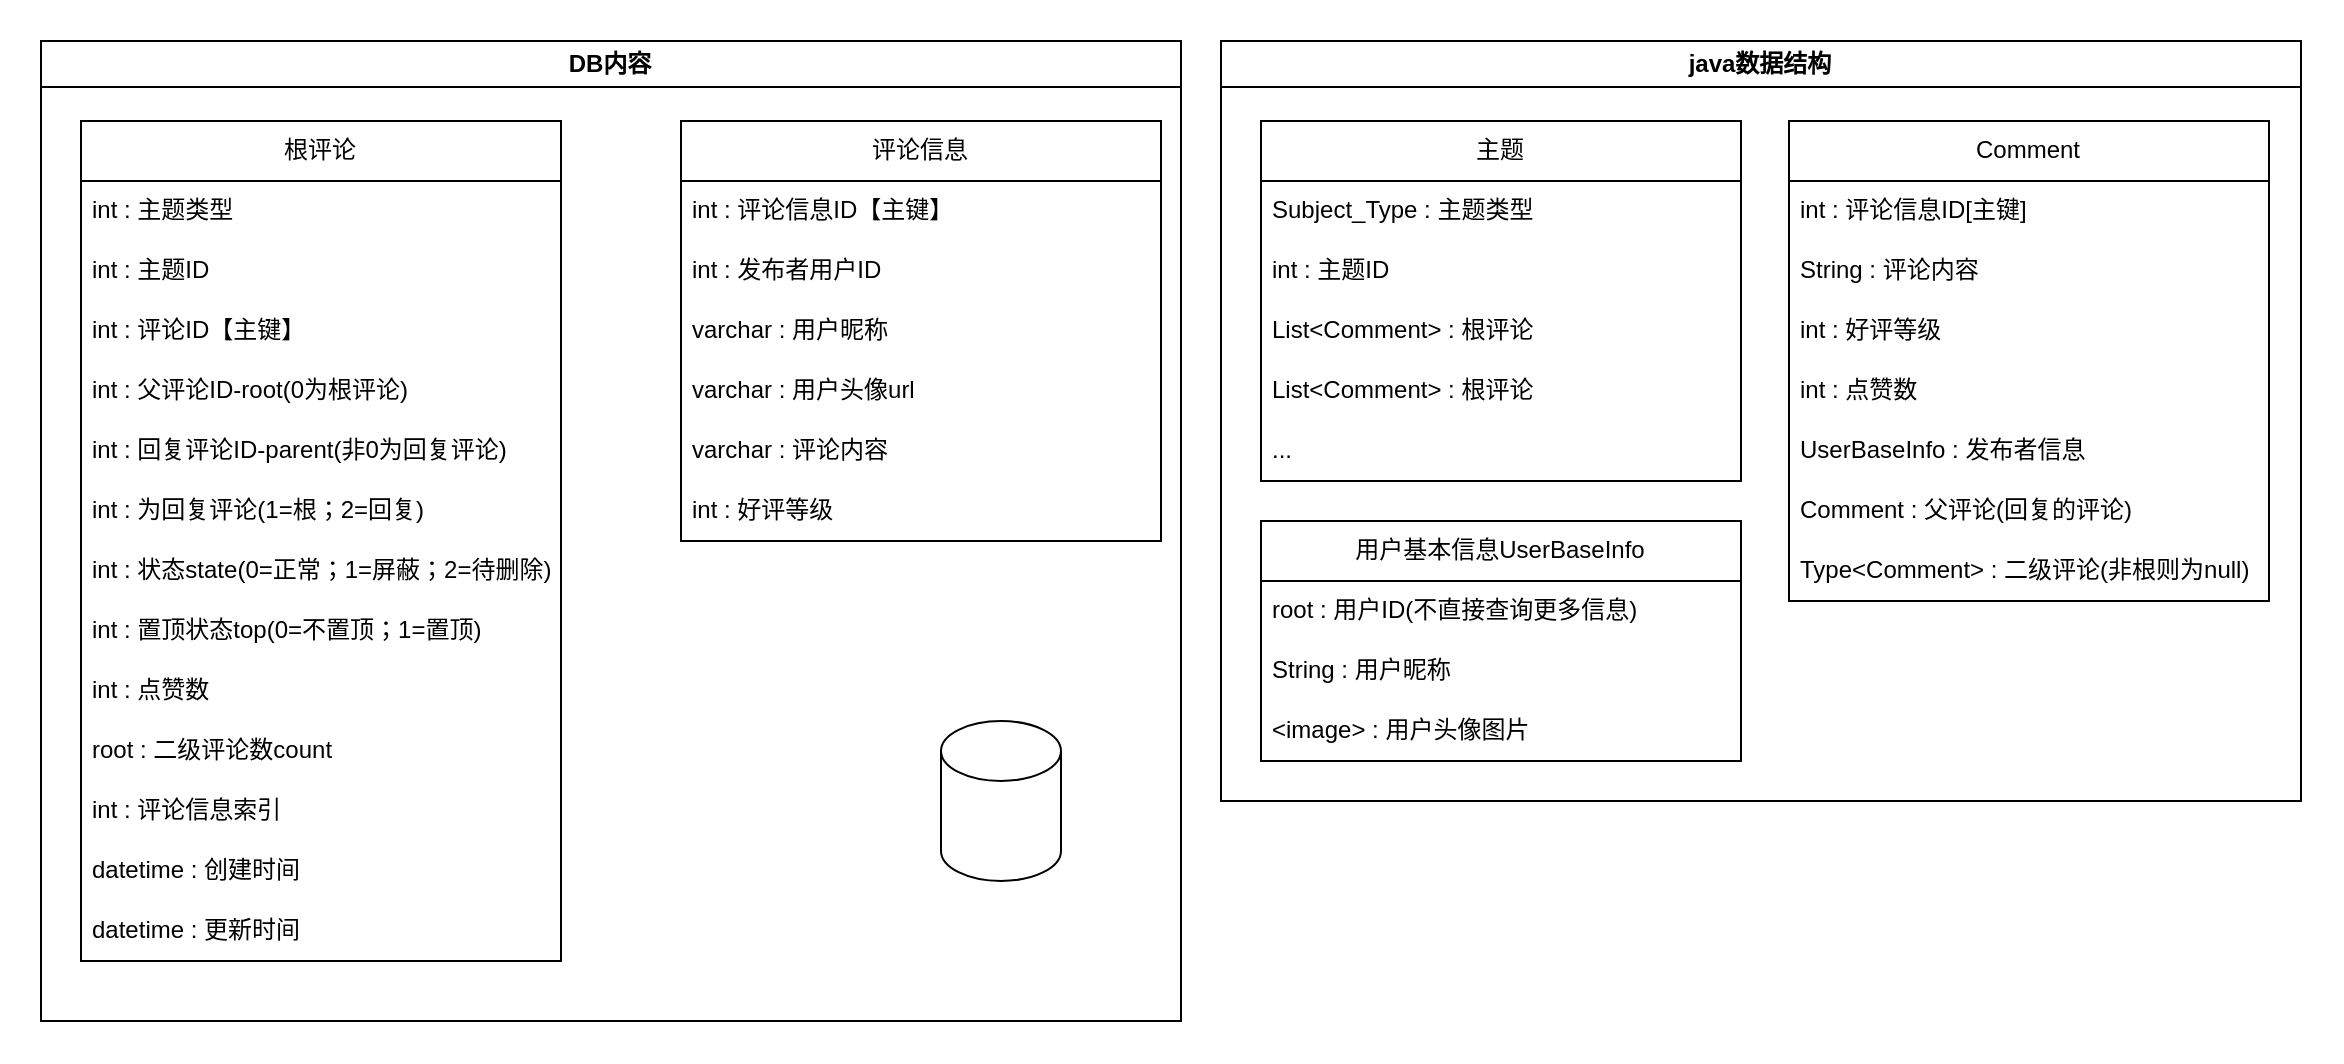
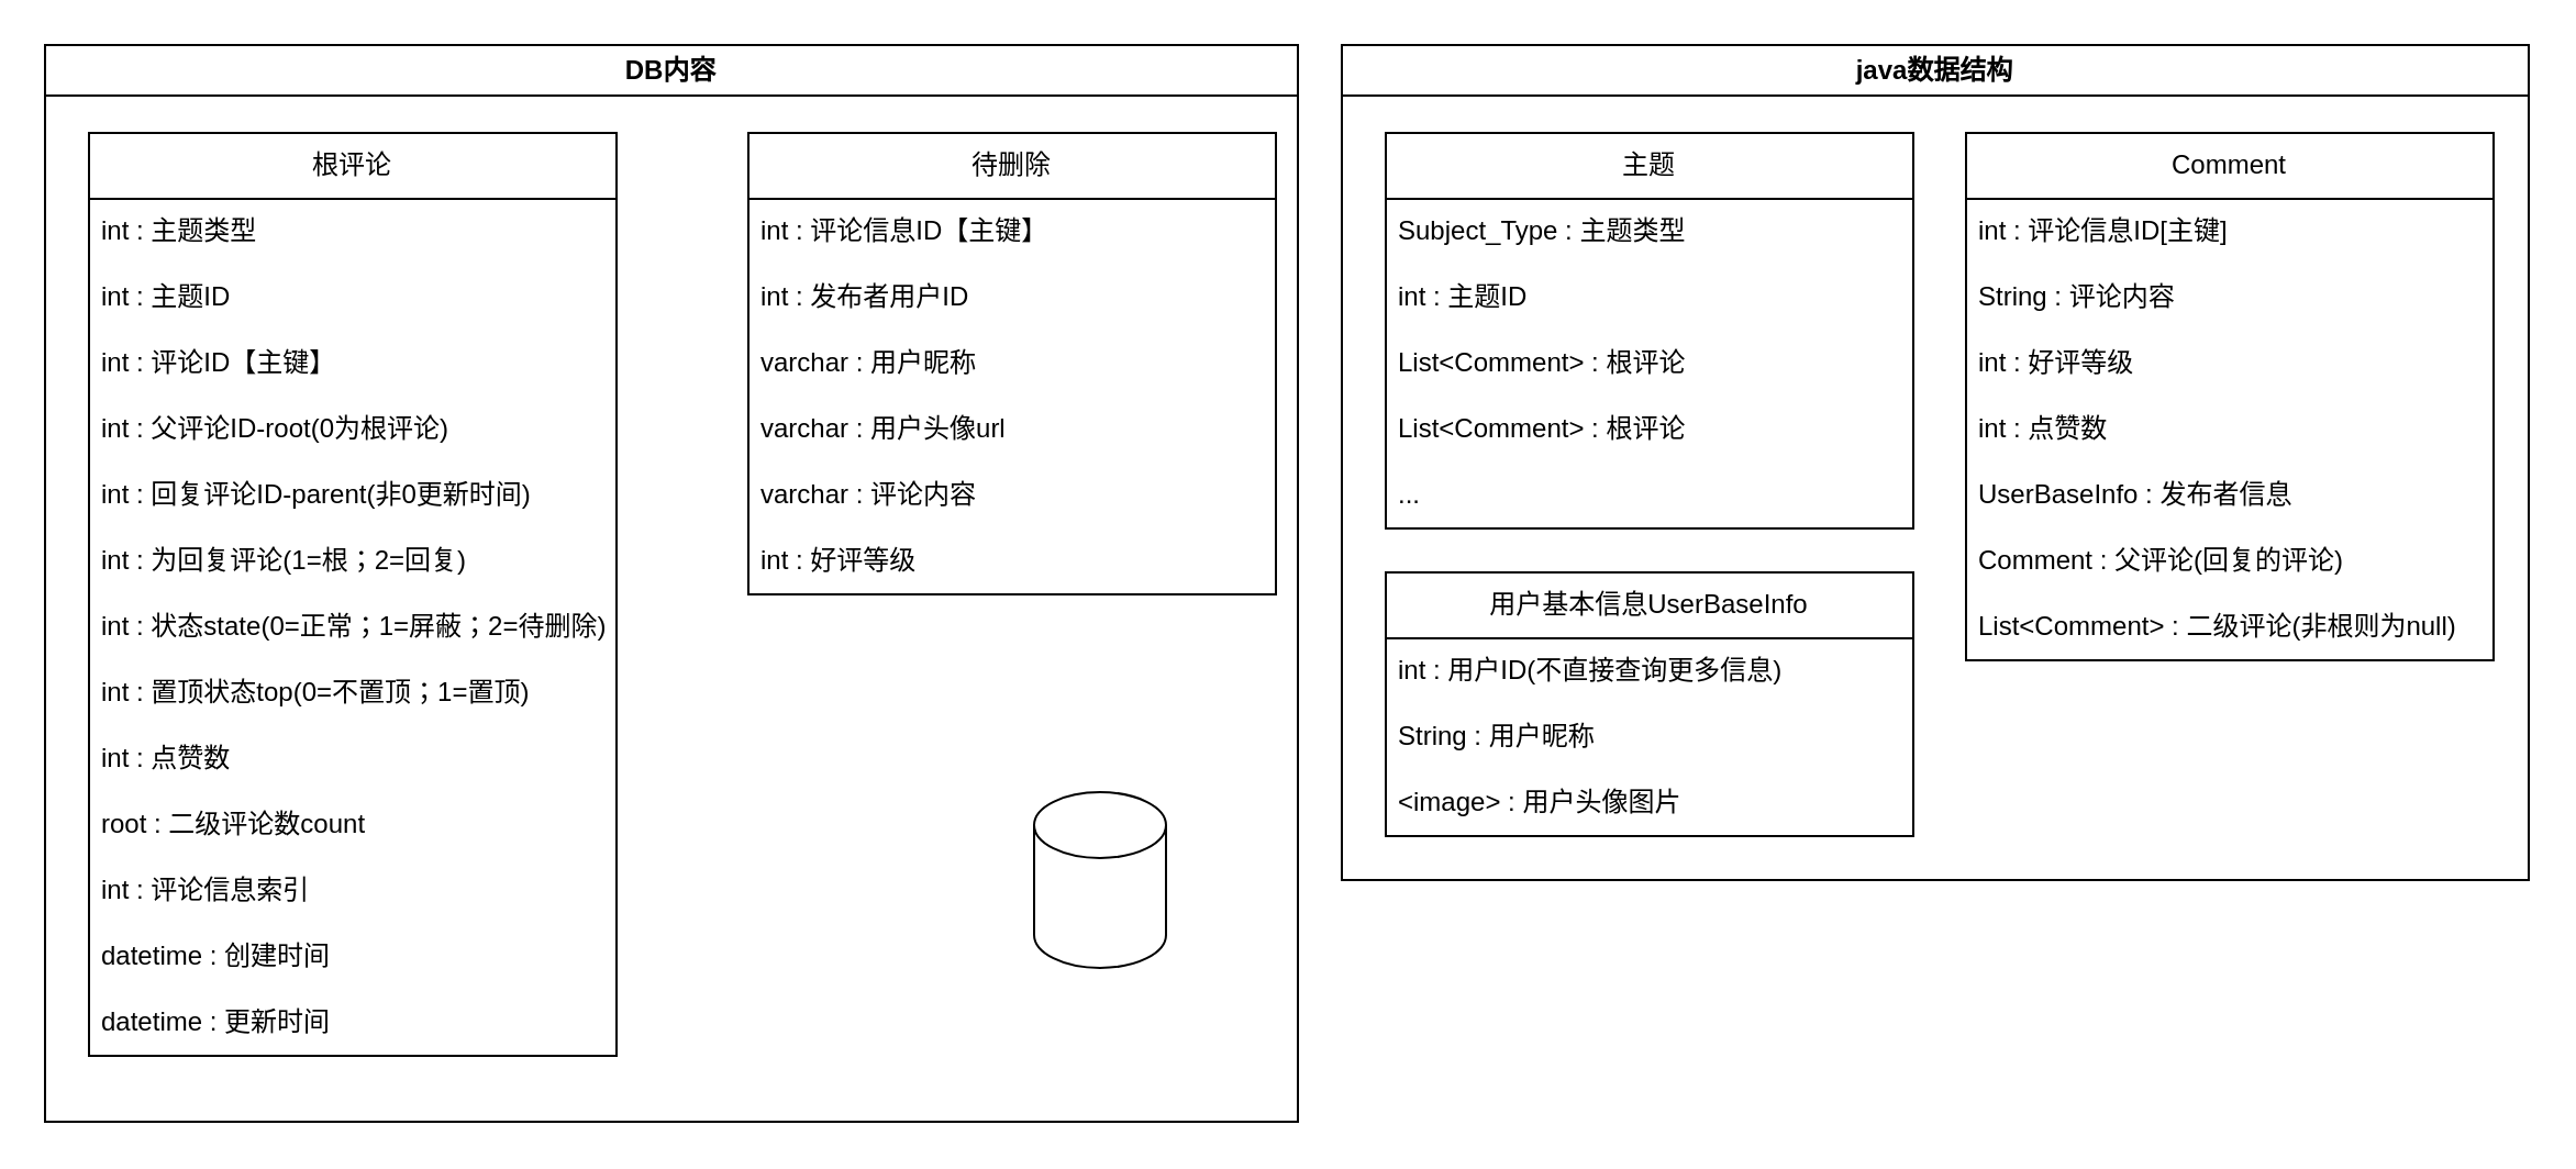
- <mxCell id="17" value="评论信息" style="swimlane;fontStyle=0;childLayout=stackLayout;horizontal=1;startSize=30;horizontalStack=0;resizeParent=1;resizeParentMax=0;resizeLast=0;collapsible=1;marginBottom=0;whiteSpace=wrap;html=1;" parent="2" vertex="1"><mxGeometry x="320" y="40" width="240" height="210" as="geometry" /></mxCell>
+ <mxCell id="17" value="待删除" style="swimlane;fontStyle=0;childLayout=stackLayout;horizontal=1;startSize=30;horizontalStack=0;resizeParent=1;resizeParentMax=0;resizeLast=0;collapsible=1;marginBottom=0;whiteSpace=wrap;html=1;" parent="2" vertex="1"><mxGeometry x="320" y="40" width="240" height="210" as="geometry" /></mxCell>
- <mxCell id="8" value="int : 回复评论ID-parent(非0为回复评论&lt;span style=&quot;background-color: initial;&quot;&gt;)&lt;/span&gt;" style="text;strokeColor=none;fillColor=none;align=left;verticalAlign=middle;spacingLeft=4;spacingRight=4;overflow=hidden;points=[[0,0.5],[1,0.5]];portConstraint=eastwest;rotatable=0;whiteSpace=wrap;html=1;" parent="3" vertex="1"><mxGeometry y="150" width="240" height="30" as="geometry" /></mxCell>
+ <mxCell id="8" value="int : 回复评论ID-parent(非0更新时间&lt;span style=&quot;background-color: initial;&quot;&gt;)&lt;/span&gt;" style="text;strokeColor=none;fillColor=none;align=left;verticalAlign=middle;spacingLeft=4;spacingRight=4;overflow=hidden;points=[[0,0.5],[1,0.5]];portConstraint=eastwest;rotatable=0;whiteSpace=wrap;html=1;" parent="3" vertex="1"><mxGeometry y="150" width="240" height="30" as="geometry" /></mxCell>
- <mxCell id="39" value="Type&amp;lt;Comment&amp;gt; : 二级评论(非根则为null)" style="text;strokeColor=none;fillColor=none;align=left;verticalAlign=middle;spacingLeft=4;spacingRight=4;overflow=hidden;points=[[0,0.5],[1,0.5]];portConstraint=eastwest;rotatable=0;whiteSpace=wrap;html=1;" vertex="1" parent="32"><mxGeometry y="210" width="240" height="30" as="geometry" /></mxCell>
+ <mxCell id="39" value="List&amp;lt;Comment&amp;gt; : 二级评论(非根则为null)" style="text;strokeColor=none;fillColor=none;align=left;verticalAlign=middle;spacingLeft=4;spacingRight=4;overflow=hidden;points=[[0,0.5],[1,0.5]];portConstraint=eastwest;rotatable=0;whiteSpace=wrap;html=1;" vertex="1" parent="32"><mxGeometry y="210" width="240" height="30" as="geometry" /></mxCell>
- <mxCell id="41" value="root : 用户ID(不直接查询更多信息)" style="text;strokeColor=none;fillColor=none;align=left;verticalAlign=middle;spacingLeft=4;spacingRight=4;overflow=hidden;points=[[0,0.5],[1,0.5]];portConstraint=eastwest;rotatable=0;whiteSpace=wrap;html=1;" parent="40" vertex="1"><mxGeometry y="30" width="240" height="30" as="geometry" /></mxCell>
+ <mxCell id="41" value="int : 用户ID(不直接查询更多信息)" style="text;strokeColor=none;fillColor=none;align=left;verticalAlign=middle;spacingLeft=4;spacingRight=4;overflow=hidden;points=[[0,0.5],[1,0.5]];portConstraint=eastwest;rotatable=0;whiteSpace=wrap;html=1;" parent="40" vertex="1"><mxGeometry y="30" width="240" height="30" as="geometry" /></mxCell>
